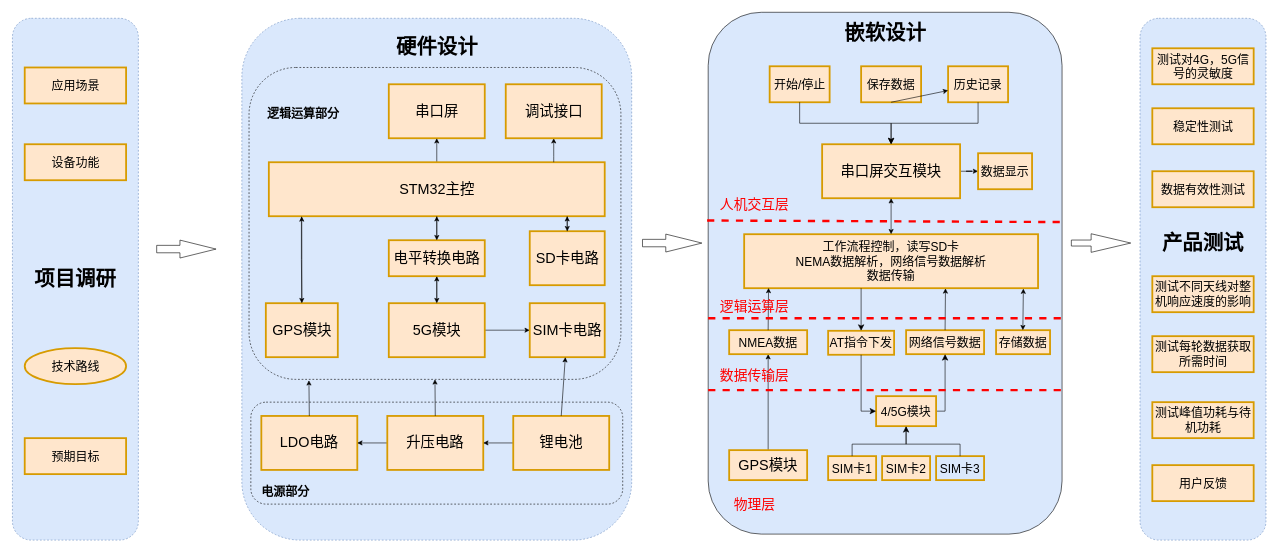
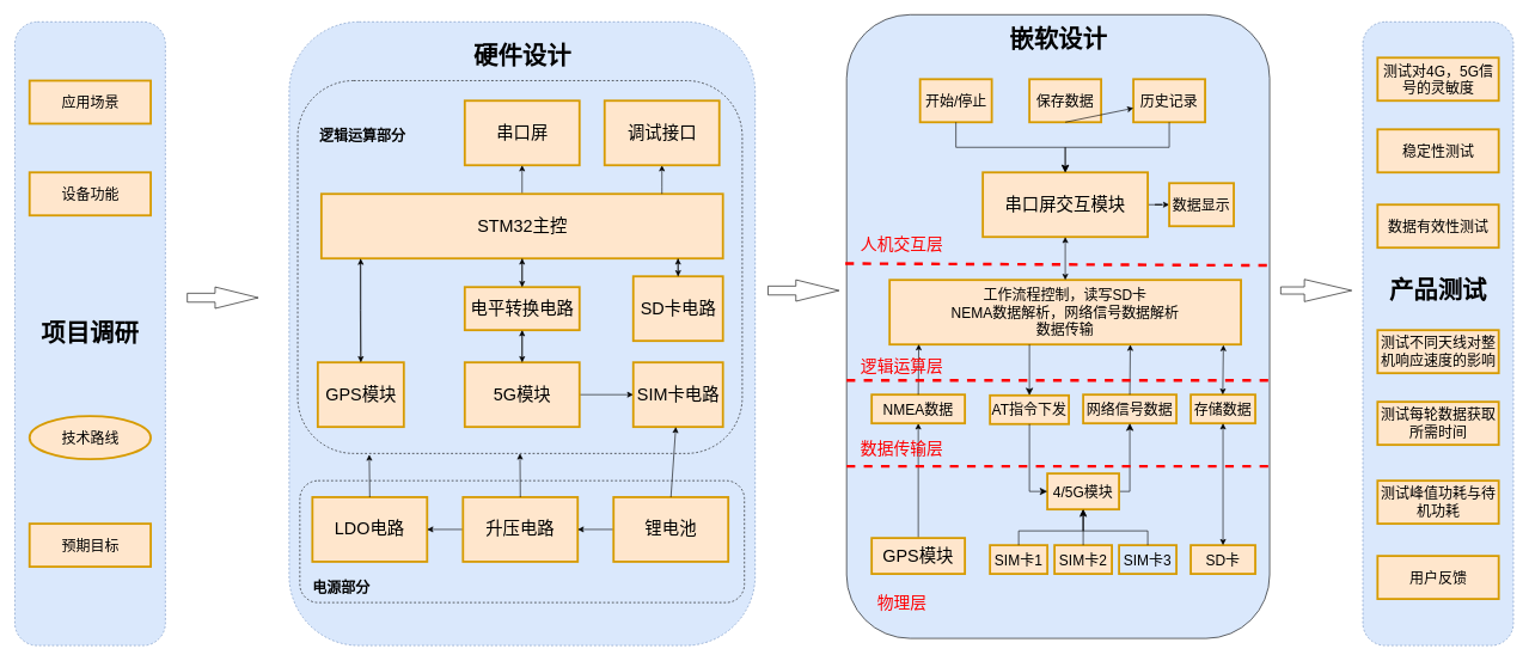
+ <mxCell id="72" value="" style="endArrow=classic;html=1;rounded=0;exitX=0.5;exitY=0;exitDx=0;exitDy=0;entryX=0.5;entryY=1;entryDx=0;entryDy=0;" parent="1" source="27" target="69" edge="1"><mxGeometry width="50" height="50" relative="1" as="geometry"><mxPoint x="1490" y="730" as="sourcePoint" /><mxPoint x="1540" y="680" as="targetPoint" /></mxGeometry></mxCell>
+ <mxCell id="67" value="" style="endArrow=classic;startArrow=classic;html=1;rounded=0;exitX=0.5;exitY=0;exitDx=0;exitDy=0;entryX=0.5;entryY=1;entryDx=0;entryDy=0;" parent="1" source="65" target="66" edge="1"><mxGeometry width="50" height="50" relative="1" as="geometry"><mxPoint x="1630" y="650" as="sourcePoint" /><mxPoint x="1680" y="600" as="targetPoint" /></mxGeometry></mxCell>
+ <mxCell id="65" value="&lt;span style=&quot;font-size: 20px;&quot;&gt;SD卡&lt;/span&gt;" style="rounded=0;whiteSpace=wrap;html=1;strokeWidth=3;fillColor=#ffe6cc;strokeColor=#d79b00;" parent="1" vertex="1"><mxGeometry x="1660" y="760" width="90" height="40" as="geometry" /></mxCell>
